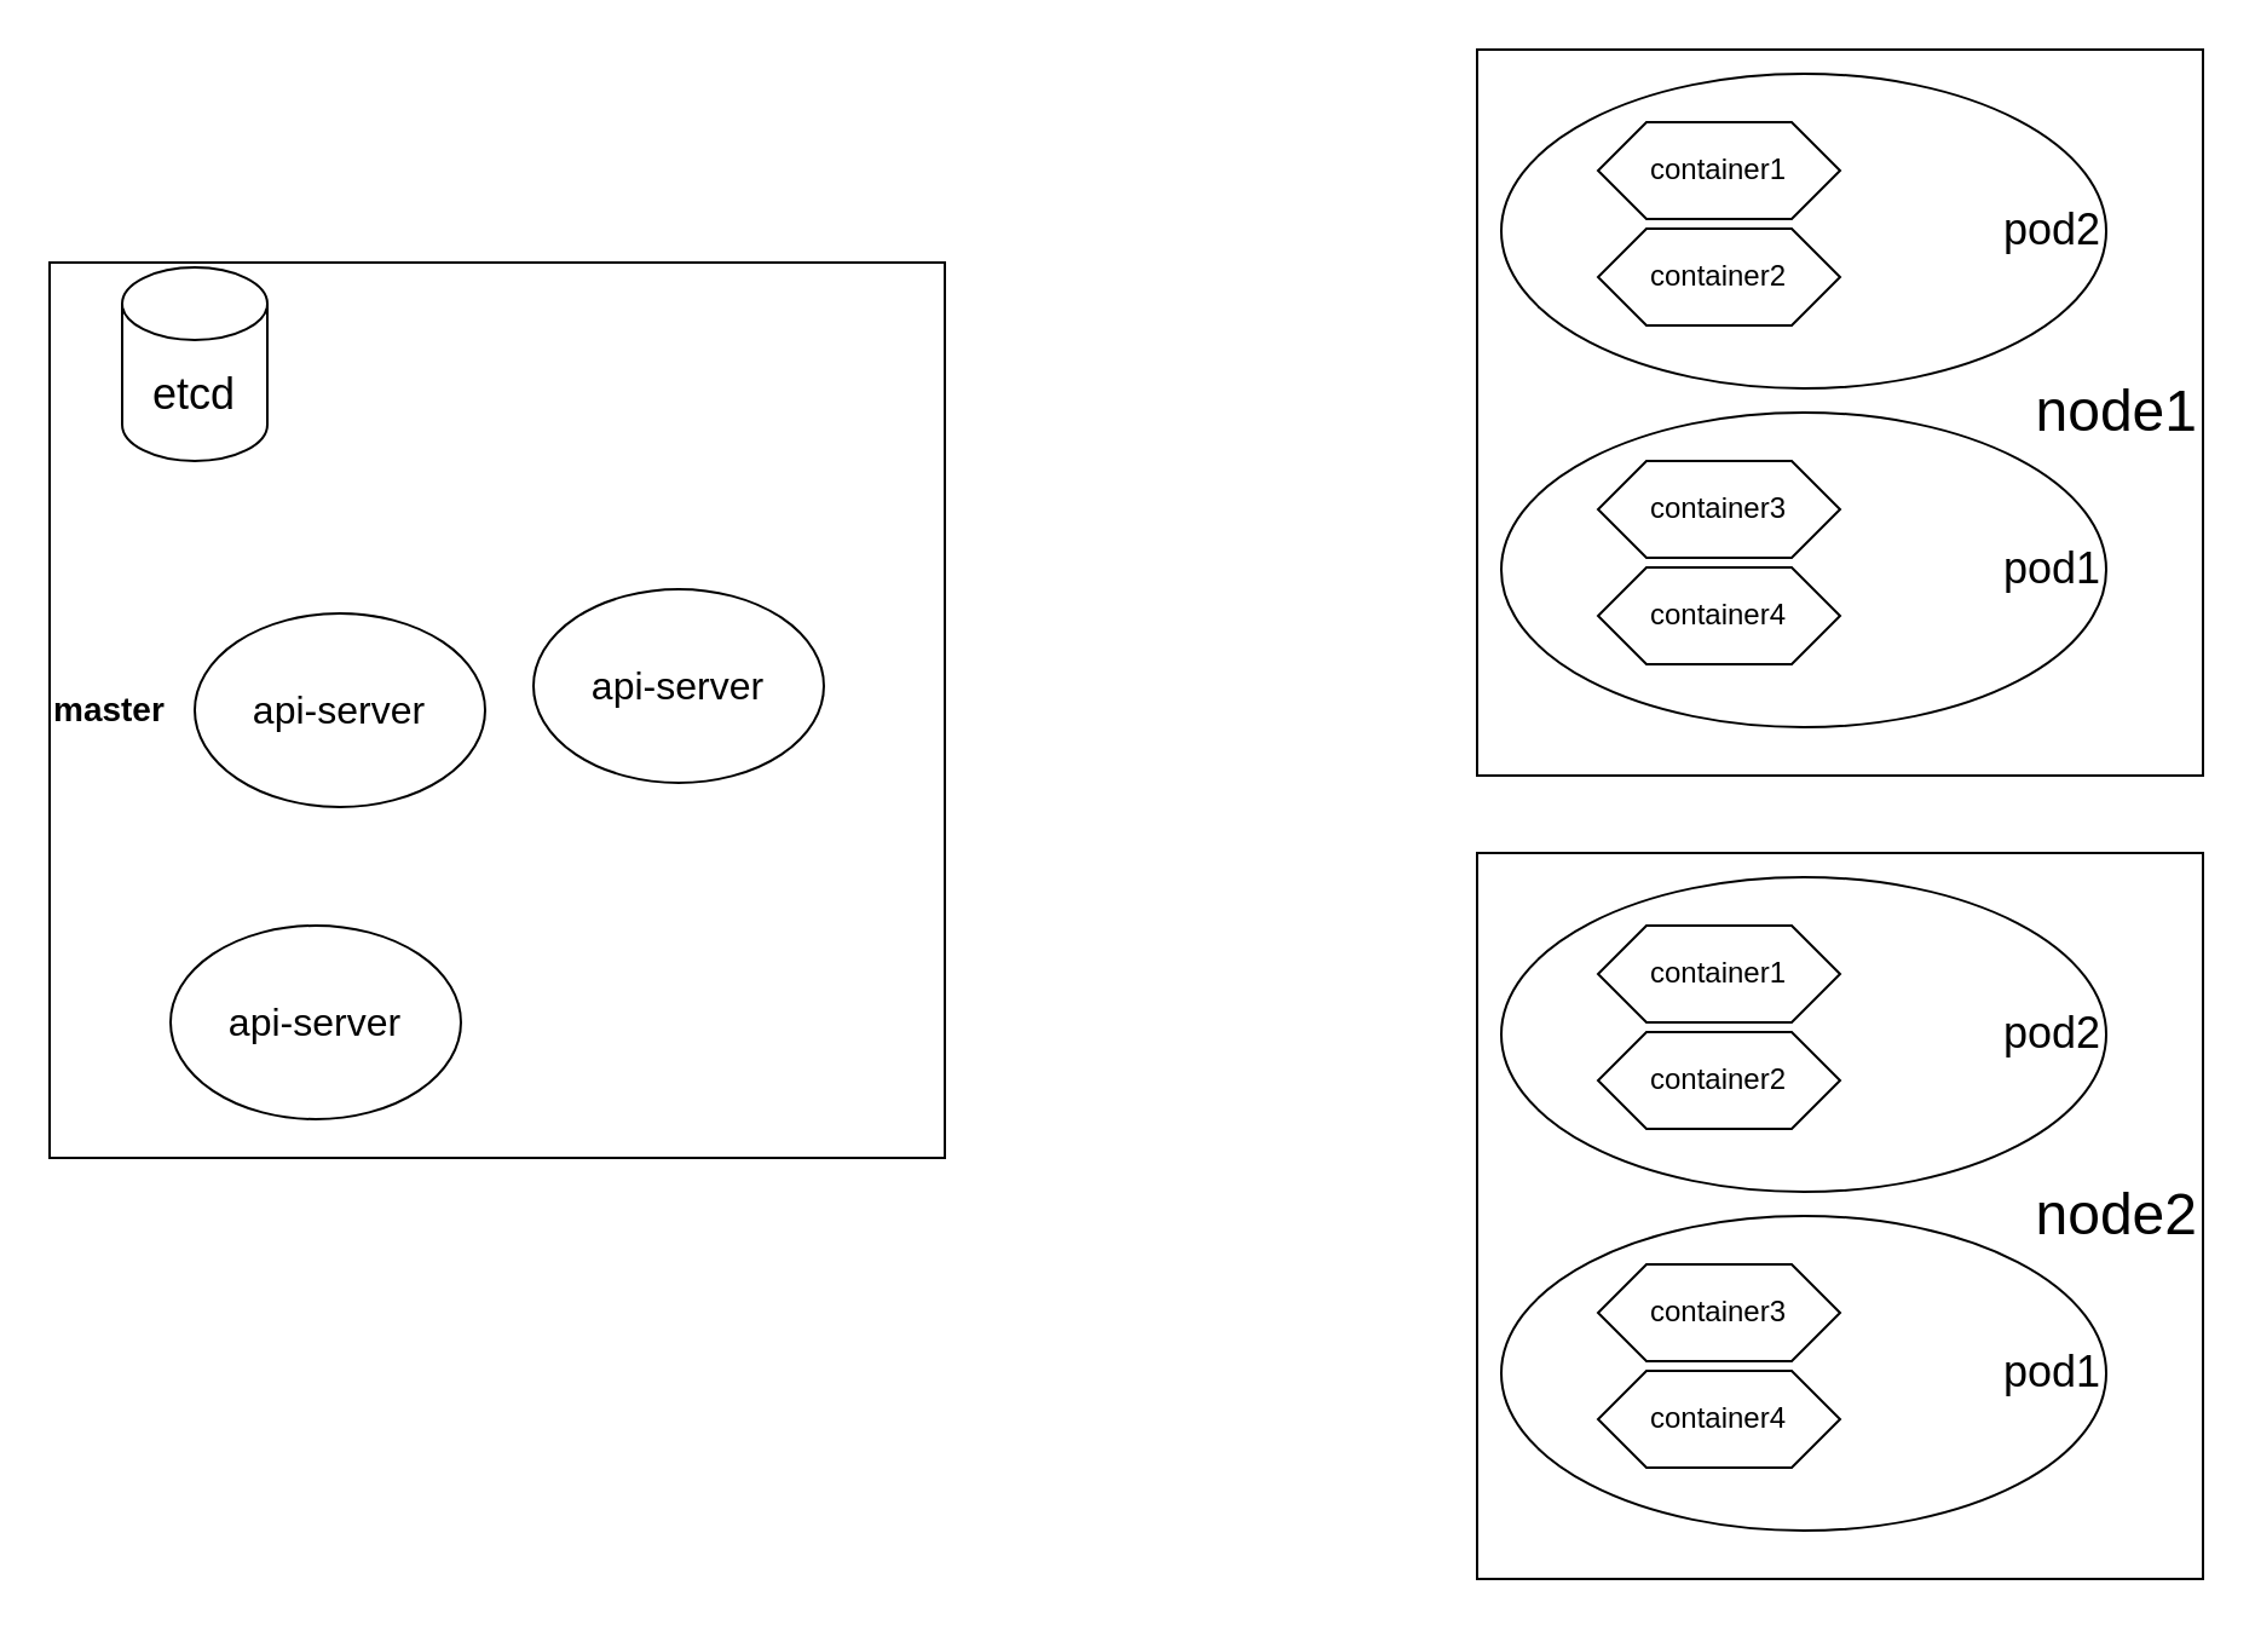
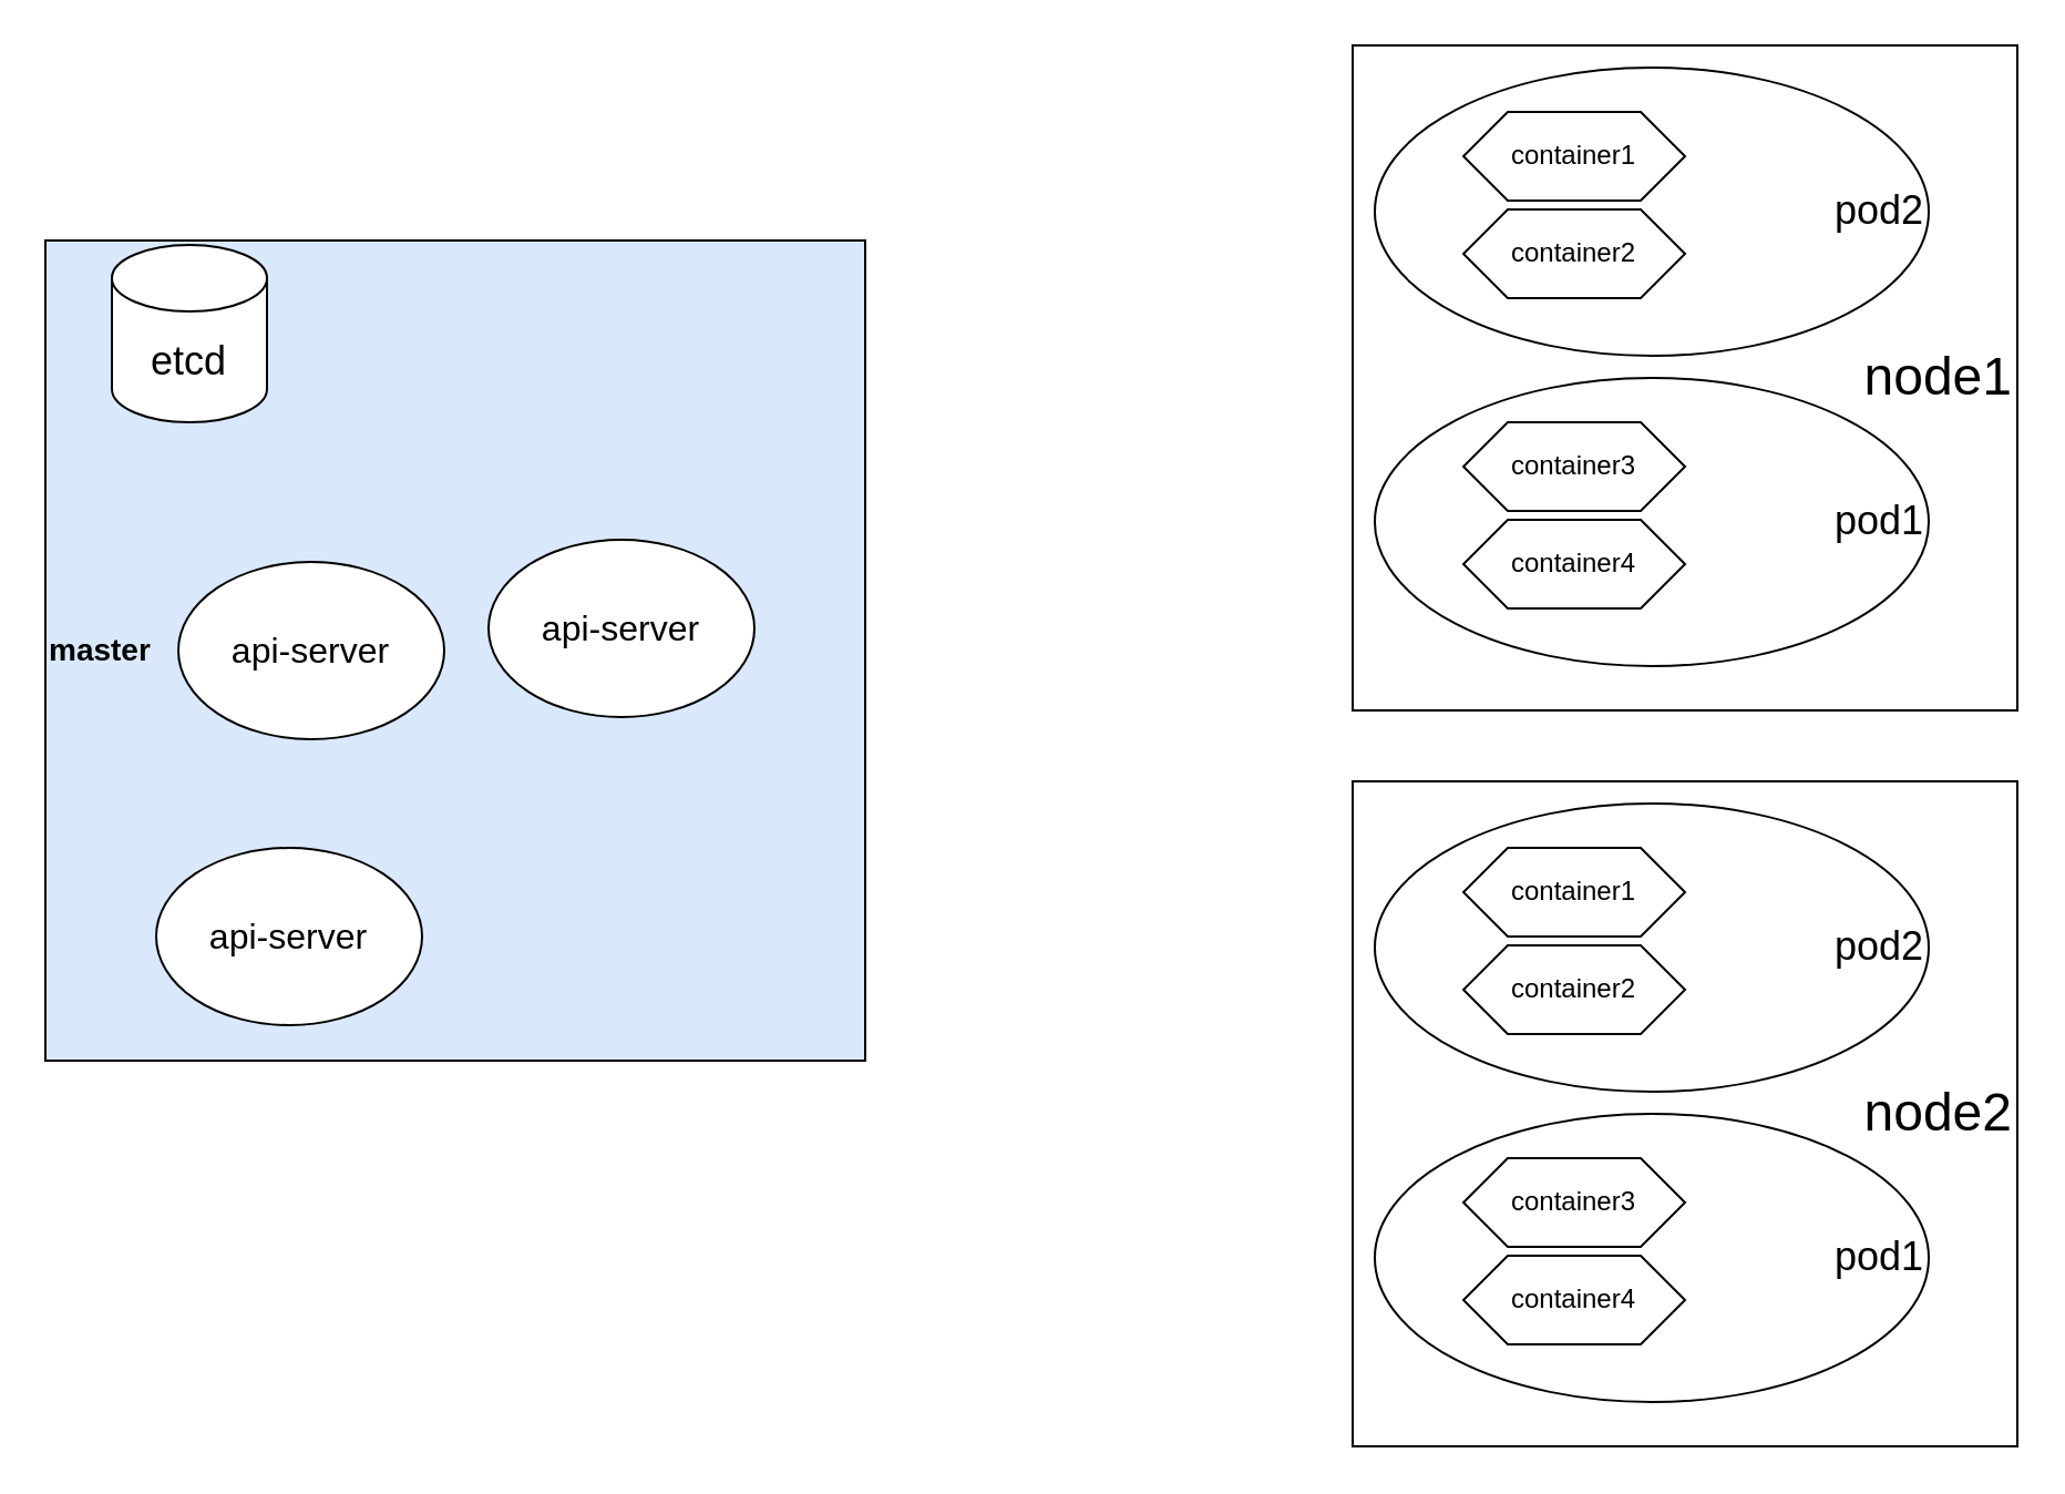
- <mxCell id="7" value="&lt;font style=&quot;font-size: 18px;&quot;&gt;etcd&lt;/font&gt;" style="shape=cylinder3;whiteSpace=wrap;html=1;boundedLbl=1;backgroundOutline=1;size=15;" parent="1" vertex="1"><mxGeometry x="50" y="110" width="60" height="80" as="geometry" /></mxCell>
+ <mxCell id="7" value="&lt;font style=&quot;font-size: 18px;&quot;&gt;etcd&lt;/font&gt;" style="shape=cylinder3;whiteSpace=wrap;html=1;boundedLbl=1;backgroundOutline=1;size=15;" parent="1" vertex="1"><mxGeometry x="50" y="110" width="70" height="80" as="geometry" /></mxCell>
- <mxCell id="3" value="&lt;font style=&quot;font-size: 14px;&quot;&gt;&lt;b&gt;master&lt;/b&gt;&lt;/font&gt;" style="whiteSpace=wrap;html=1;aspect=fixed;align=left;" parent="1" vertex="1"><mxGeometry x="20" y="108" width="370" height="370" as="geometry" /></mxCell>
+ <mxCell id="3" value="&lt;font style=&quot;font-size: 14px;&quot;&gt;&lt;b&gt;master&lt;/b&gt;&lt;/font&gt;" style="whiteSpace=wrap;html=1;aspect=fixed;align=left;fillColor=#dae8fc;" parent="1" vertex="1"><mxGeometry x="20" y="108" width="370" height="370" as="geometry" /></mxCell>
